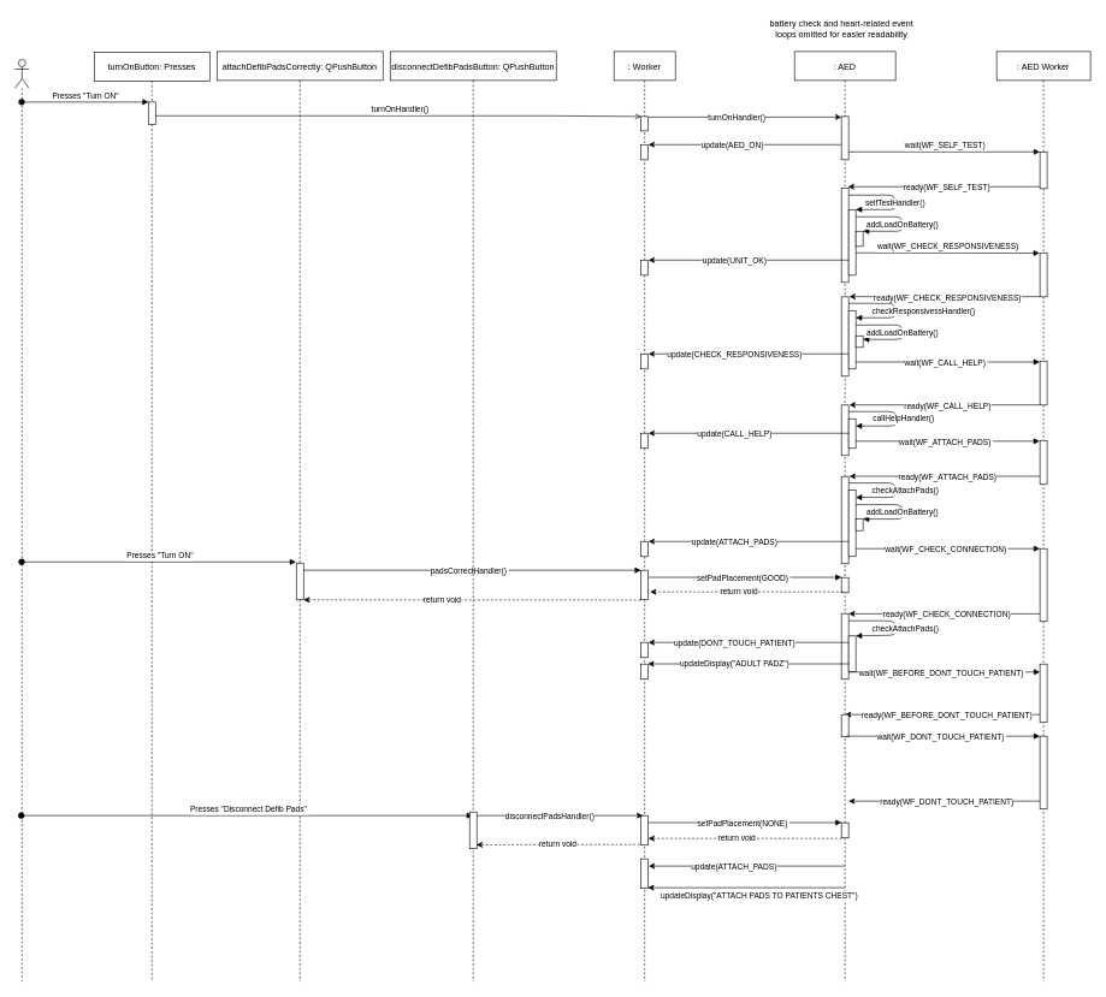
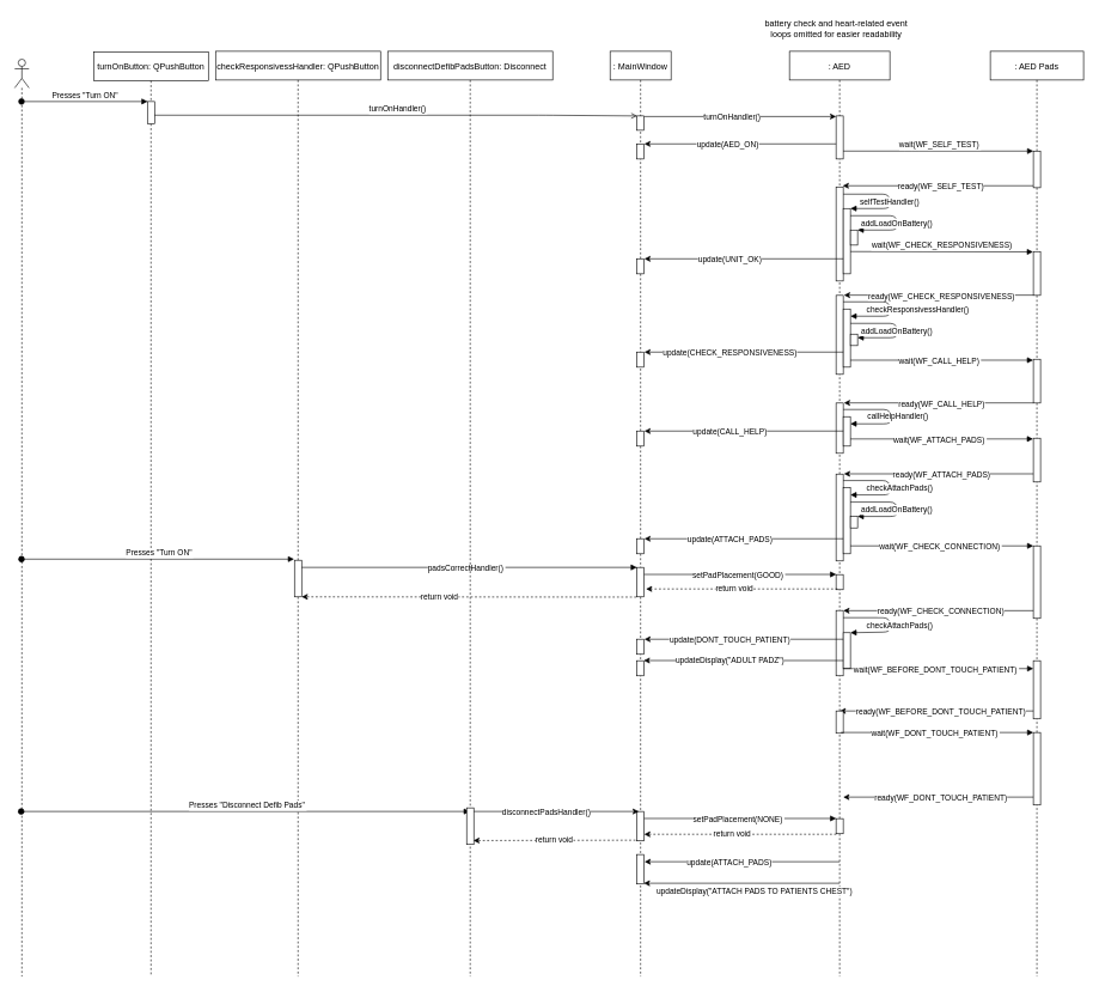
- <mxCell id="68" value="attachDefibPadsCorrectly: QPushButton" style="shape=umlLifeline;perimeter=lifelinePerimeter;container=1;collapsible=0;recursiveResize=0;rounded=0;shadow=0;strokeWidth=1;" parent="1" vertex="1"><mxGeometry x="300" y="71" width="230" height="1289" as="geometry" /></mxCell>
+ <mxCell id="68" value="checkResponsivessHandler: QPushButton" style="shape=umlLifeline;perimeter=lifelinePerimeter;container=1;collapsible=0;recursiveResize=0;rounded=0;shadow=0;strokeWidth=1;" parent="1" vertex="1"><mxGeometry x="300" y="71" width="230" height="1289" as="geometry" /></mxCell>
- <mxCell id="108" value="disconnectDefibPadsButton: QPushButton" style="shape=umlLifeline;perimeter=lifelinePerimeter;container=1;collapsible=0;recursiveResize=0;rounded=0;shadow=0;strokeWidth=1;" vertex="1" parent="1"><mxGeometry x="540" y="71" width="230" height="1289" as="geometry" /></mxCell>
+ <mxCell id="108" value="disconnectDefibPadsButton: Disconnect" style="shape=umlLifeline;perimeter=lifelinePerimeter;container=1;collapsible=0;recursiveResize=0;rounded=0;shadow=0;strokeWidth=1;" vertex="1" parent="1"><mxGeometry x="540" y="71" width="230" height="1289" as="geometry" /></mxCell>
- <mxCell id="2" value=": Worker" style="shape=umlLifeline;perimeter=lifelinePerimeter;container=1;collapsible=0;recursiveResize=0;rounded=0;shadow=0;strokeWidth=1;" parent="1" vertex="1"><mxGeometry x="850" y="71" width="85" height="1289" as="geometry" /></mxCell>
+ <mxCell id="2" value=": MainWindow" style="shape=umlLifeline;perimeter=lifelinePerimeter;container=1;collapsible=0;recursiveResize=0;rounded=0;shadow=0;strokeWidth=1;" parent="1" vertex="1"><mxGeometry x="850" y="71" width="85" height="1289" as="geometry" /></mxCell>
- <mxCell id="15" value=": AED Worker" style="shape=umlLifeline;perimeter=lifelinePerimeter;container=1;collapsible=0;recursiveResize=0;rounded=0;shadow=0;strokeWidth=1;" parent="1" vertex="1"><mxGeometry x="1380" y="71" width="130" height="1289" as="geometry" /></mxCell>
+ <mxCell id="15" value=": AED Pads" style="shape=umlLifeline;perimeter=lifelinePerimeter;container=1;collapsible=0;recursiveResize=0;rounded=0;shadow=0;strokeWidth=1;" parent="1" vertex="1"><mxGeometry x="1380" y="71" width="130" height="1289" as="geometry" /></mxCell>
- <mxCell id="64" value="turnOnButton: Presses" style="shape=umlLifeline;perimeter=lifelinePerimeter;container=1;collapsible=0;recursiveResize=0;rounded=0;shadow=0;strokeWidth=1;" parent="1" vertex="1"><mxGeometry x="130" y="72" width="160" height="1288" as="geometry" /></mxCell>
+ <mxCell id="64" value="turnOnButton: QPushButton" style="shape=umlLifeline;perimeter=lifelinePerimeter;container=1;collapsible=0;recursiveResize=0;rounded=0;shadow=0;strokeWidth=1;" parent="1" vertex="1"><mxGeometry x="130" y="72" width="160" height="1288" as="geometry" /></mxCell>
